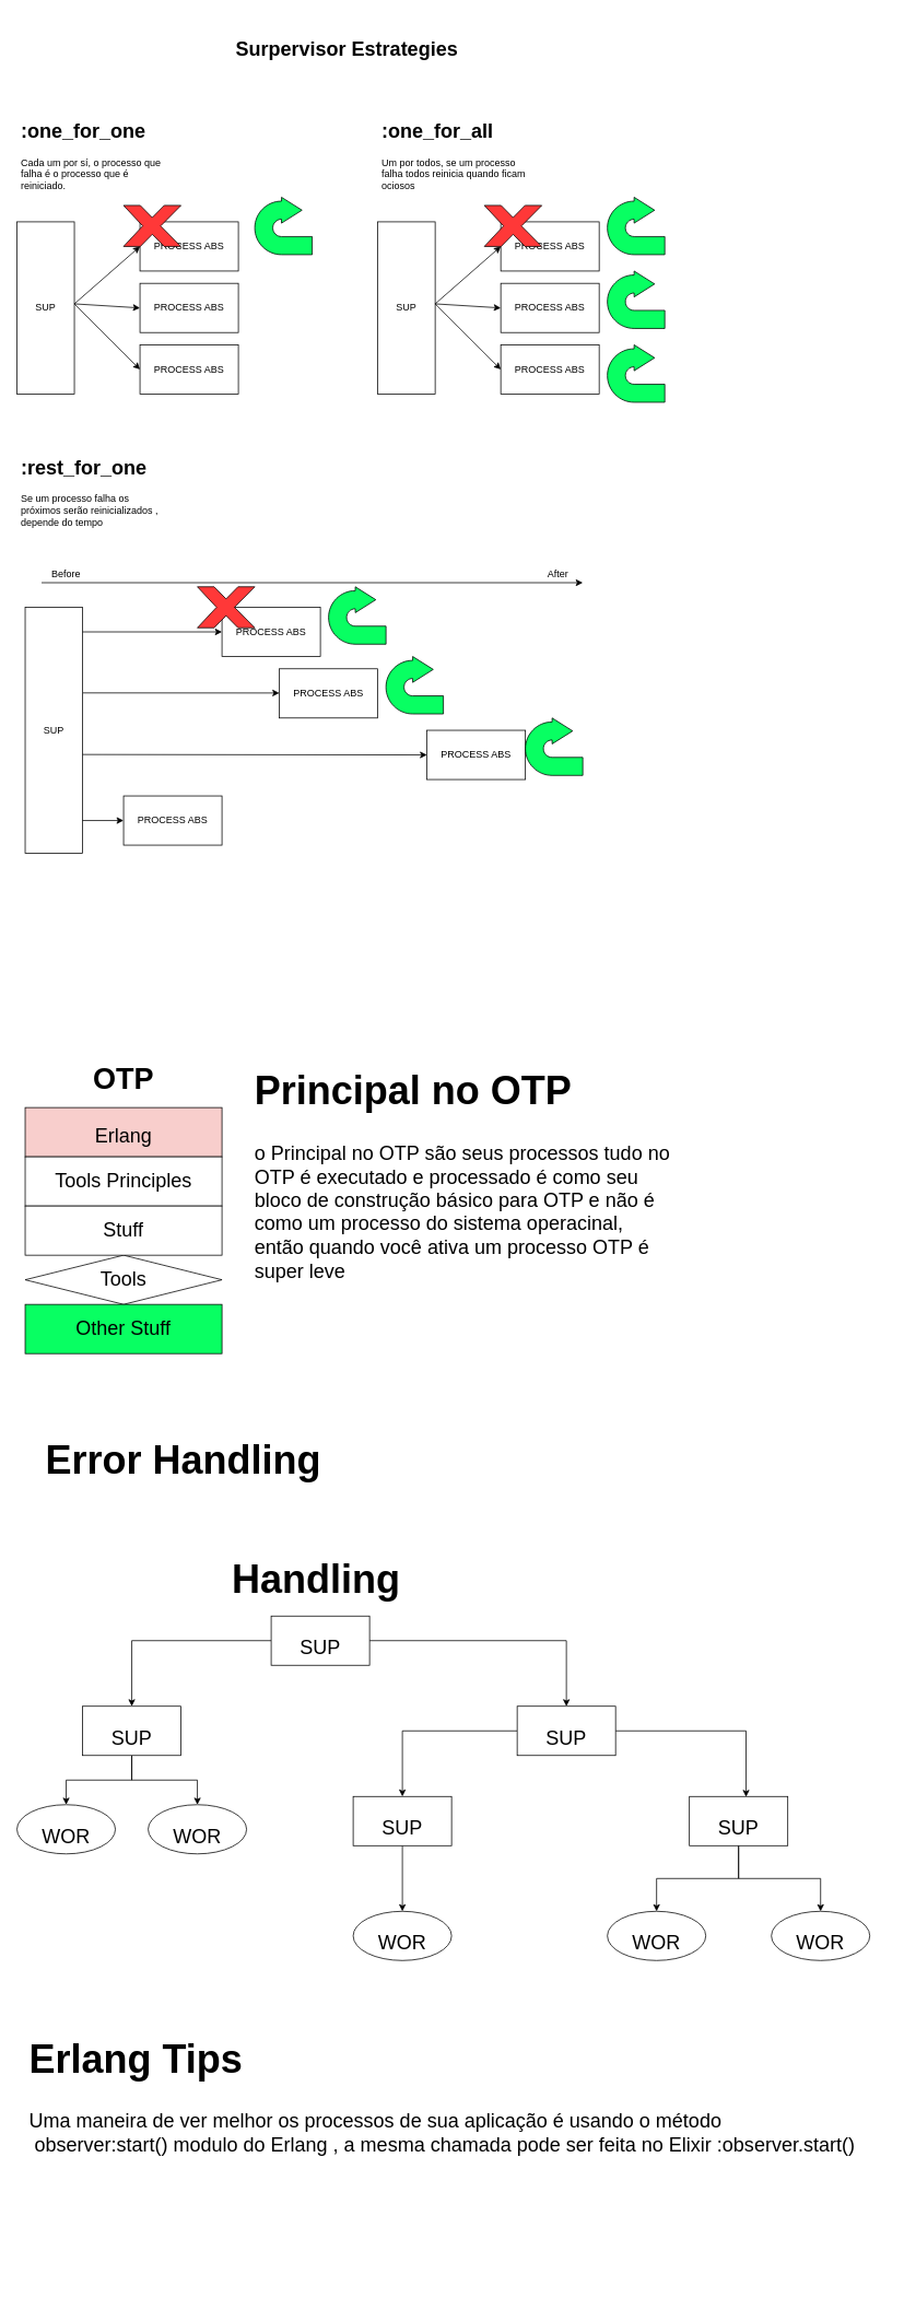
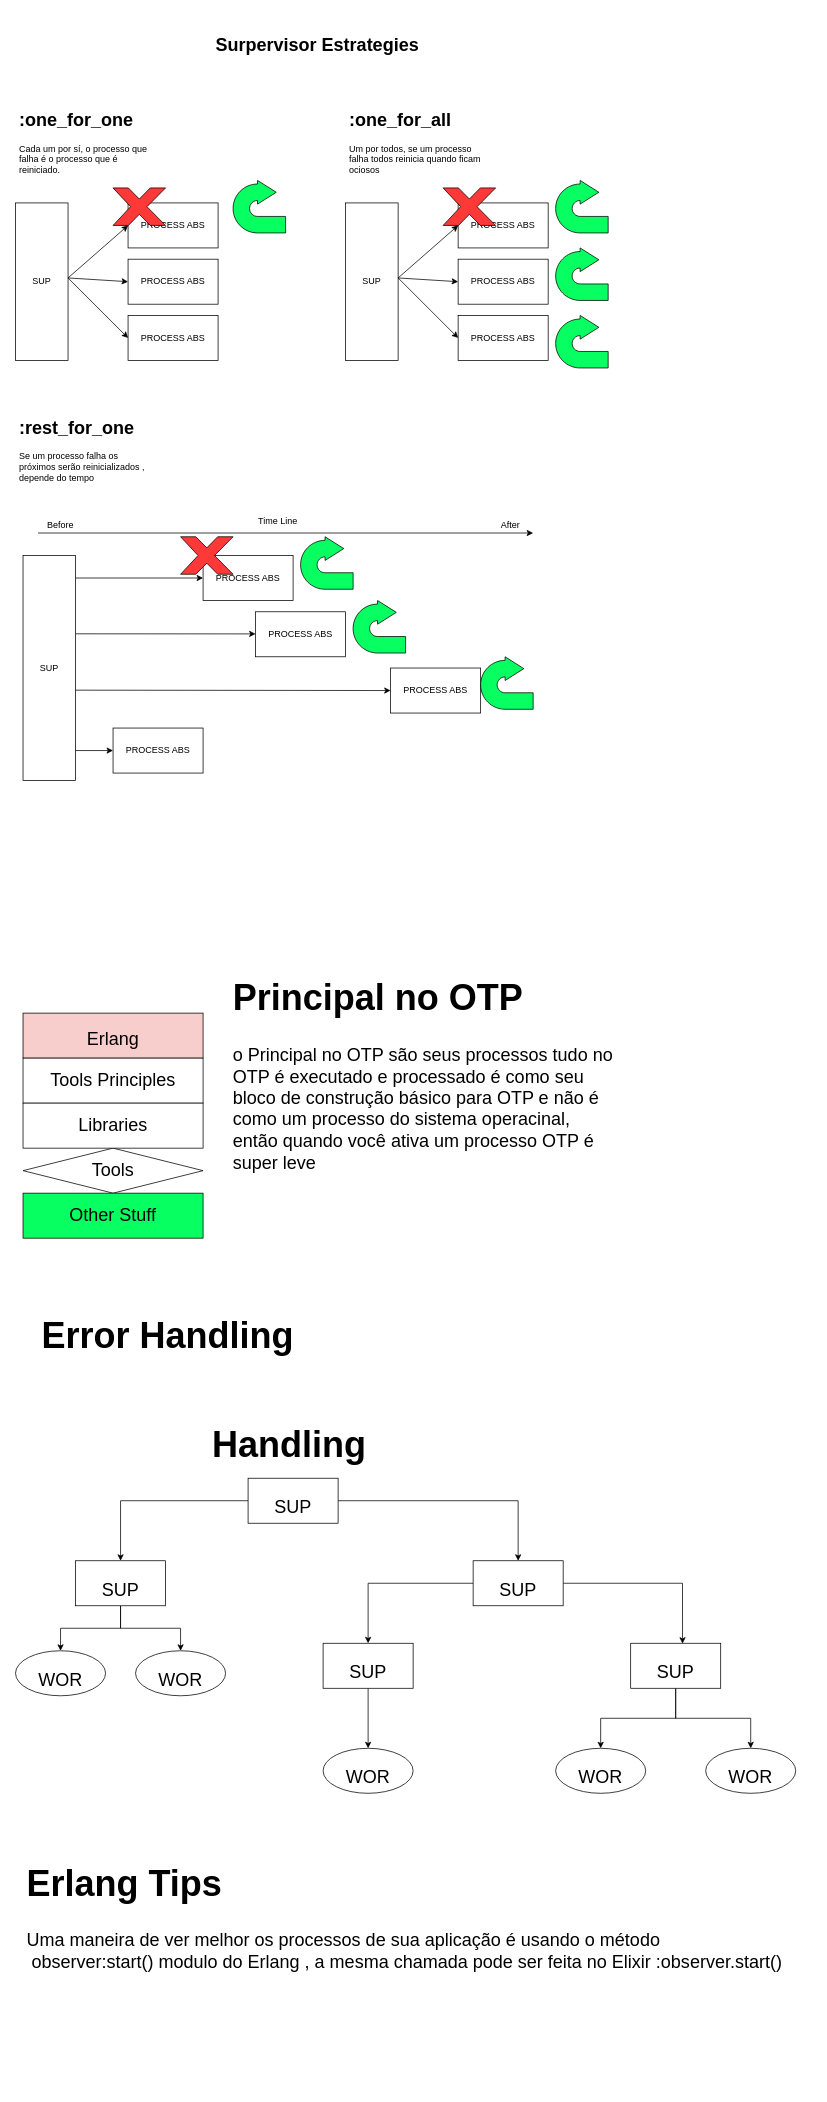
+ <mxCell id="41" value="Time Line" style="text;html=1;strokeColor=none;fillColor=none;align=center;verticalAlign=middle;whiteSpace=wrap;rounded=0;" parent="1" vertex="1"><mxGeometry x="340" y="680" width="60" height="30" as="geometry" /></mxCell>
- <mxCell id="43" value="&lt;b&gt;&lt;font style=&quot;font-size: 36px;&quot;&gt;OTP&lt;/font&gt;&lt;/b&gt;" style="text;html=1;strokeColor=none;fillColor=none;align=center;verticalAlign=middle;whiteSpace=wrap;rounded=0;fontSize=24;" vertex="1" parent="1"><mxGeometry x="120" y="1300" width="60" height="30" as="geometry" /></mxCell>
- <mxCell id="47" value="&lt;span style=&quot;font-size: 24px;&quot;&gt;Stuff&lt;/span&gt;" style="rounded=0;whiteSpace=wrap;html=1;fontSize=18;" vertex="1" parent="1"><mxGeometry x="30" y="1470" width="240" height="60" as="geometry" /></mxCell>
+ <mxCell id="47" value="&lt;span style=&quot;font-size: 24px;&quot;&gt;Libraries&lt;/span&gt;" style="rounded=0;whiteSpace=wrap;html=1;fontSize=18;" vertex="1" parent="1"><mxGeometry x="30" y="1470" width="240" height="60" as="geometry" /></mxCell>
